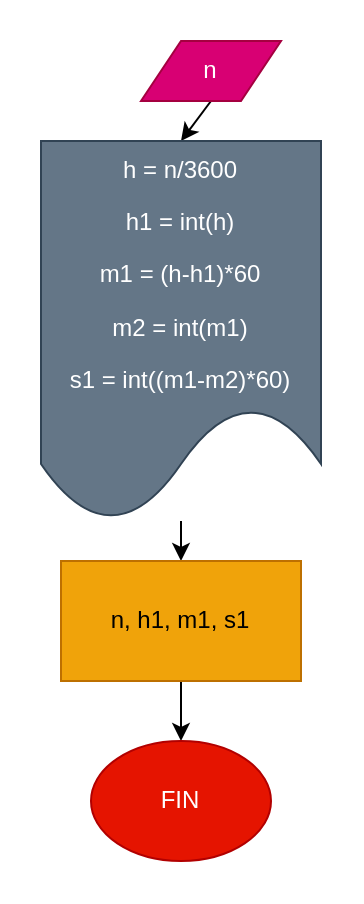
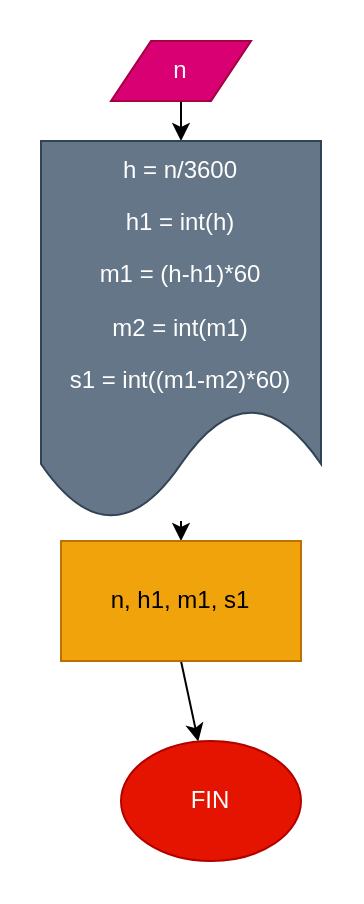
- <mxCell id="3" value="n" style="shape=parallelogram;perimeter=parallelogramPerimeter;whiteSpace=wrap;html=1;fixedSize=1;fillColor=#d80073;fontColor=#ffffff;strokeColor=#A50040;" parent="1" vertex="1"><mxGeometry x="70" y="20" width="70" height="30" as="geometry" /></mxCell>
+ <mxCell id="3" value="n" style="shape=parallelogram;perimeter=parallelogramPerimeter;whiteSpace=wrap;html=1;fixedSize=1;fillColor=#d80073;fontColor=#ffffff;strokeColor=#A50040;" parent="1" vertex="1"><mxGeometry x="55" y="20" width="70" height="30" as="geometry" /></mxCell>
- <mxCell id="7" value="&lt;span class=&quot;selectable-text copyable-text&quot;&gt;n, h1, m1, s1&lt;/span&gt;" style="rounded=0;whiteSpace=wrap;html=1;fillColor=#f0a30a;fontColor=#000000;strokeColor=#BD7000;" parent="1" vertex="1"><mxGeometry x="30" y="280" width="120" height="60" as="geometry" /></mxCell>
+ <mxCell id="7" value="&lt;span class=&quot;selectable-text copyable-text&quot;&gt;n, h1, m1, s1&lt;/span&gt;" style="rounded=0;whiteSpace=wrap;html=1;fillColor=#f0a30a;fontColor=#000000;strokeColor=#BD7000;" parent="1" vertex="1"><mxGeometry x="30" y="270" width="120" height="60" as="geometry" /></mxCell>
- <mxCell id="8" value="FIN" style="ellipse;whiteSpace=wrap;html=1;fillColor=#e51400;fontColor=#ffffff;strokeColor=#B20000;" parent="1" vertex="1"><mxGeometry x="45" y="370" width="90" height="60" as="geometry" /></mxCell>
+ <mxCell id="8" value="FIN" style="ellipse;whiteSpace=wrap;html=1;fillColor=#e51400;fontColor=#ffffff;strokeColor=#B20000;" parent="1" vertex="1"><mxGeometry x="60" y="370" width="90" height="60" as="geometry" /></mxCell>
